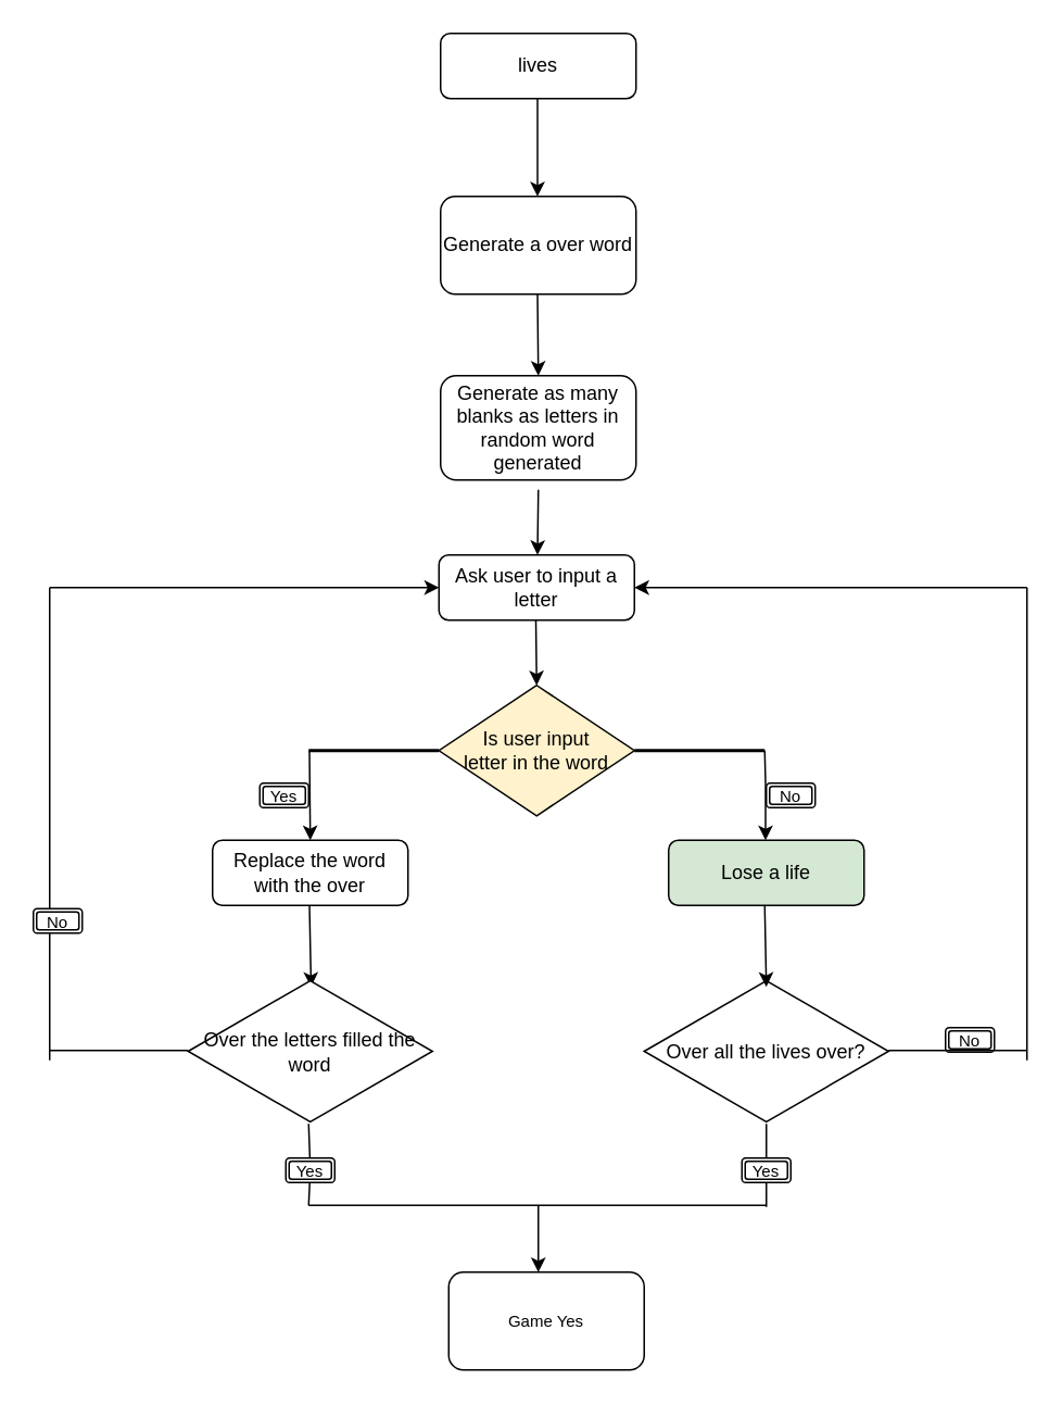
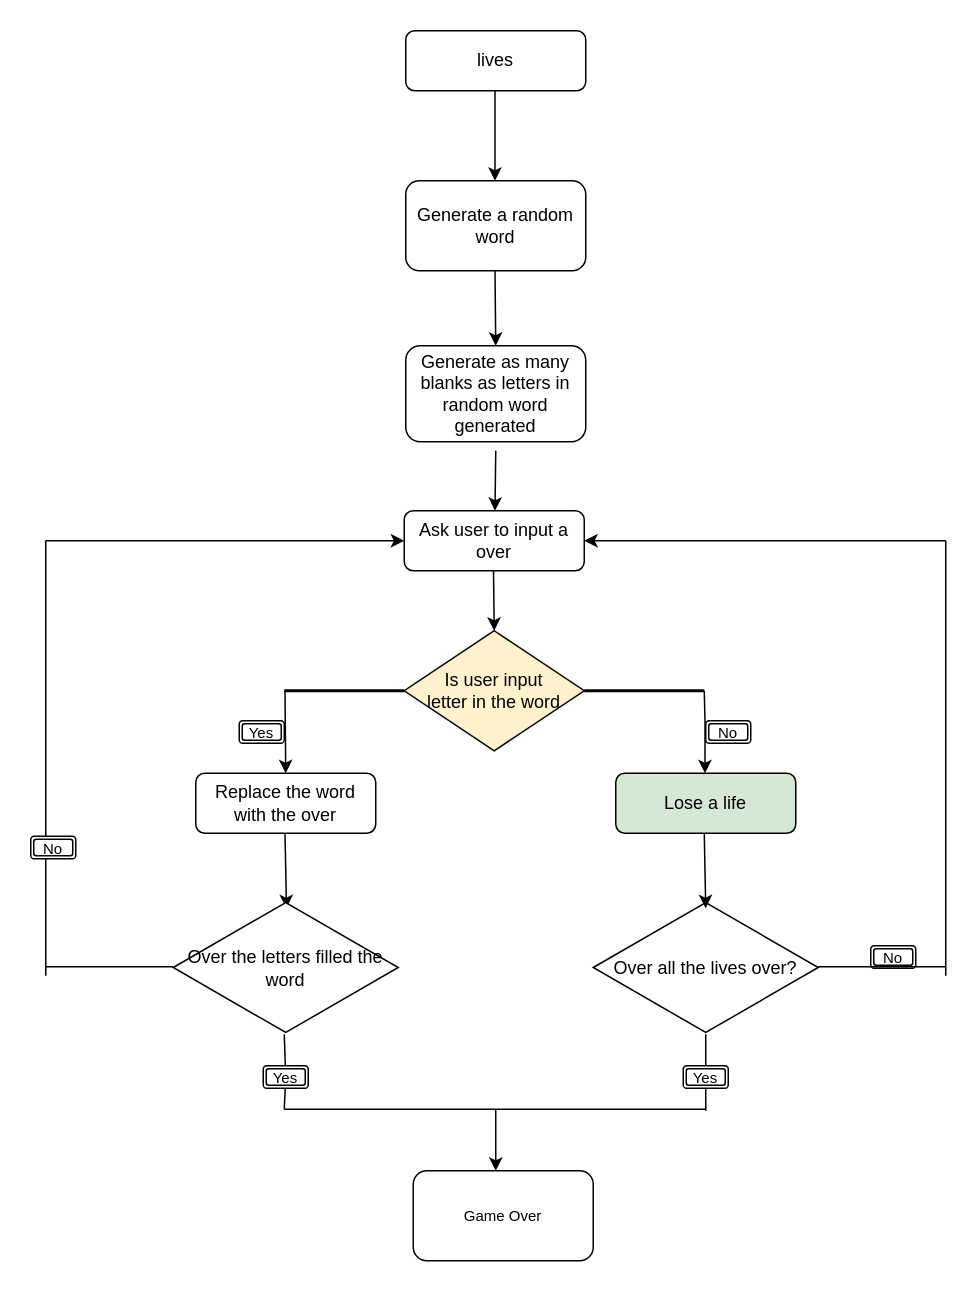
- <mxCell id="4" value="Generate a over word" style="rounded=1;whiteSpace=wrap;html=1;" parent="1" vertex="1"><mxGeometry x="270" y="120" width="120" height="60" as="geometry" /></mxCell>
+ <mxCell id="4" value="Generate a random word" style="rounded=1;whiteSpace=wrap;html=1;" parent="1" vertex="1"><mxGeometry x="270" y="120" width="120" height="60" as="geometry" /></mxCell>
- <mxCell id="8" value="Ask user to input a letter" style="rounded=1;whiteSpace=wrap;html=1;fontSize=12;glass=0;strokeWidth=1;shadow=0;" parent="1" vertex="1"><mxGeometry x="269" y="340" width="120" height="40" as="geometry" /></mxCell>
+ <mxCell id="8" value="Ask user to input a over" style="rounded=1;whiteSpace=wrap;html=1;fontSize=12;glass=0;strokeWidth=1;shadow=0;" parent="1" vertex="1"><mxGeometry x="269" y="340" width="120" height="40" as="geometry" /></mxCell>
- <mxCell id="37" value="Game Yes" style="rounded=1;whiteSpace=wrap;html=1;fontSize=10;" vertex="1" parent="1"><mxGeometry x="275" y="780" width="120" height="60" as="geometry" /></mxCell>
+ <mxCell id="37" value="Game Over" style="rounded=1;whiteSpace=wrap;html=1;fontSize=10;" vertex="1" parent="1"><mxGeometry x="275" y="780" width="120" height="60" as="geometry" /></mxCell>
